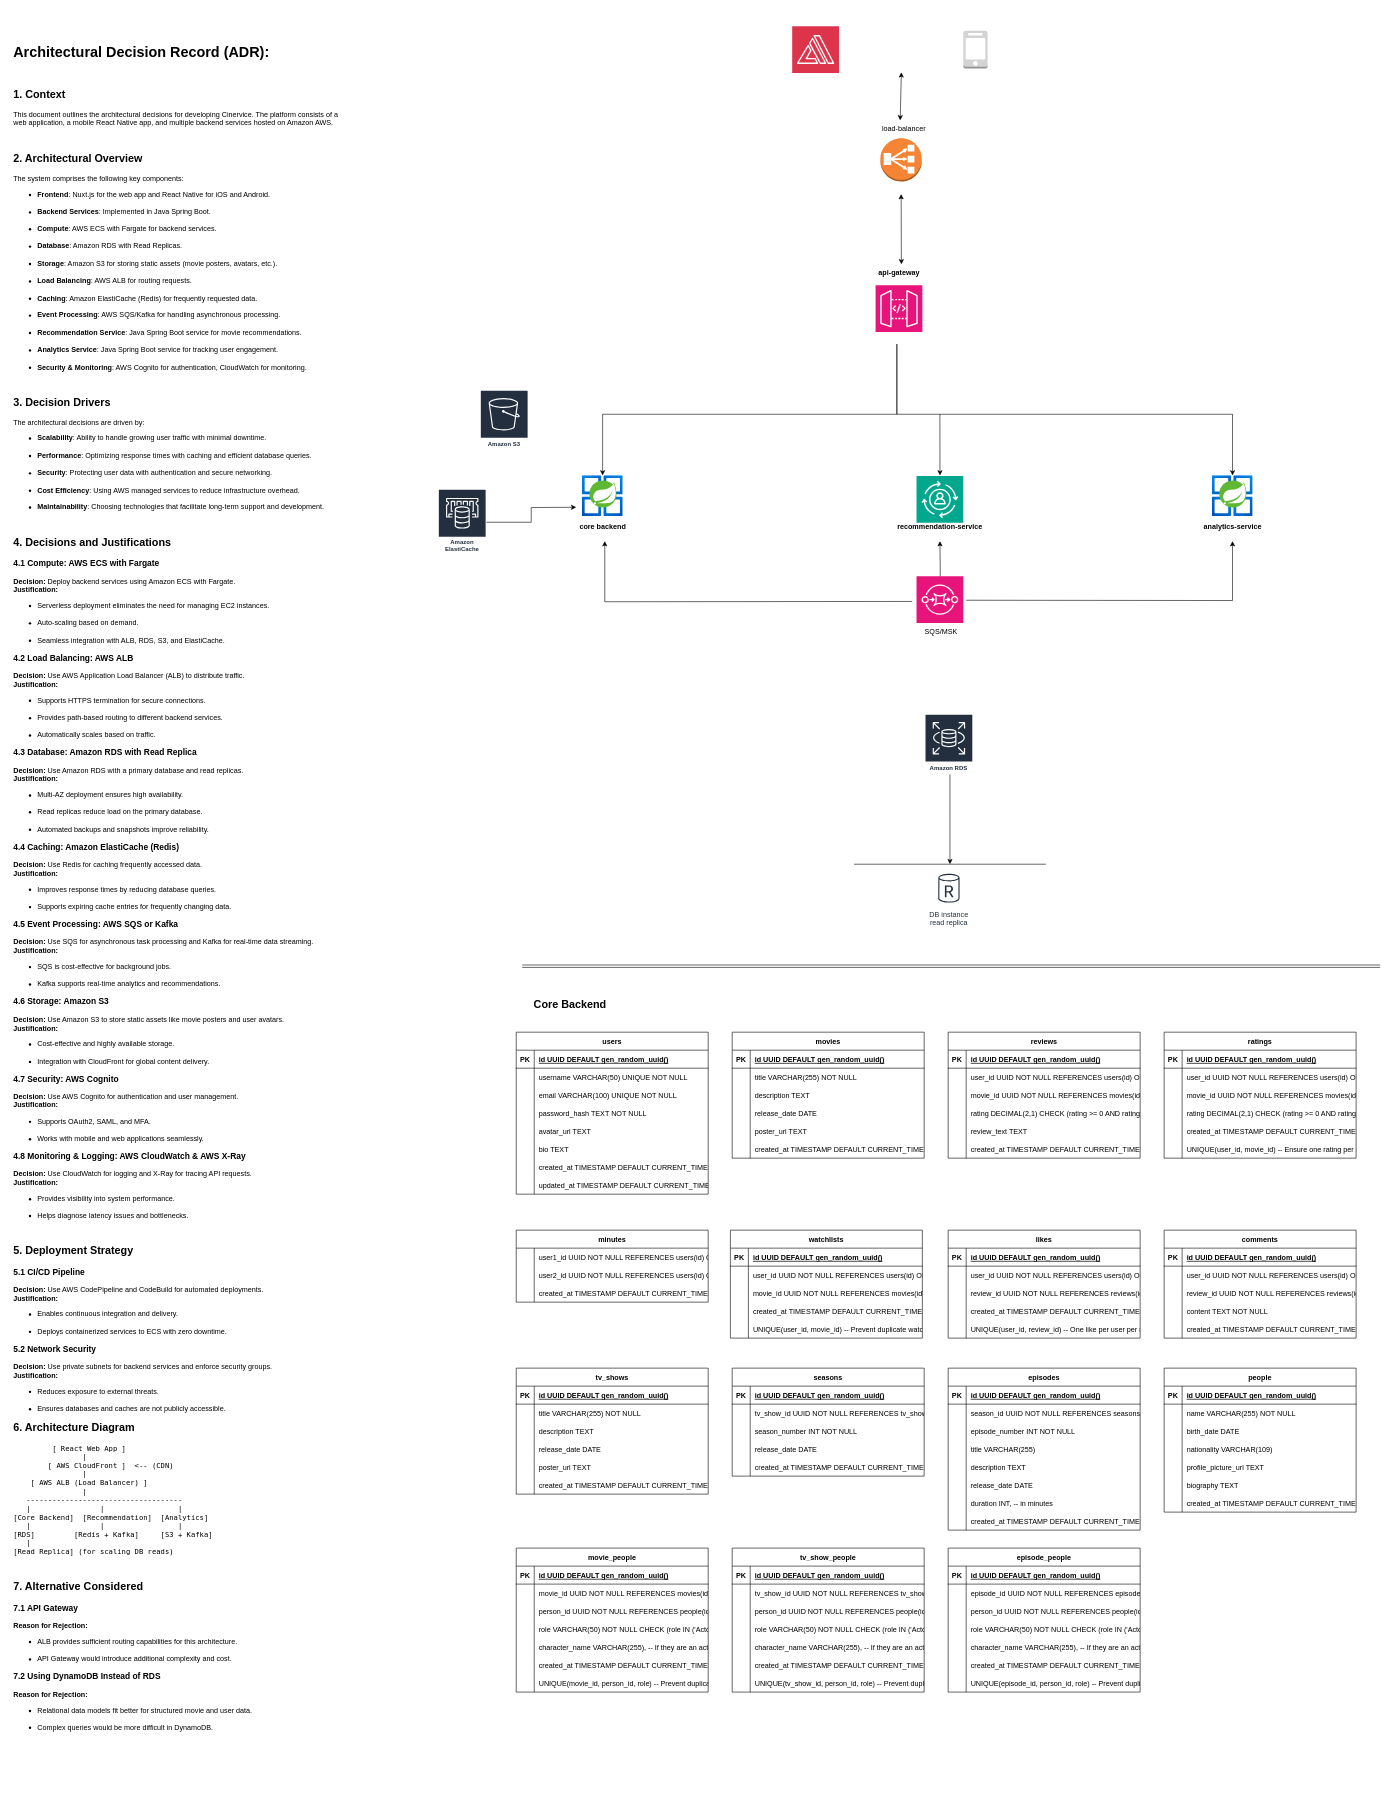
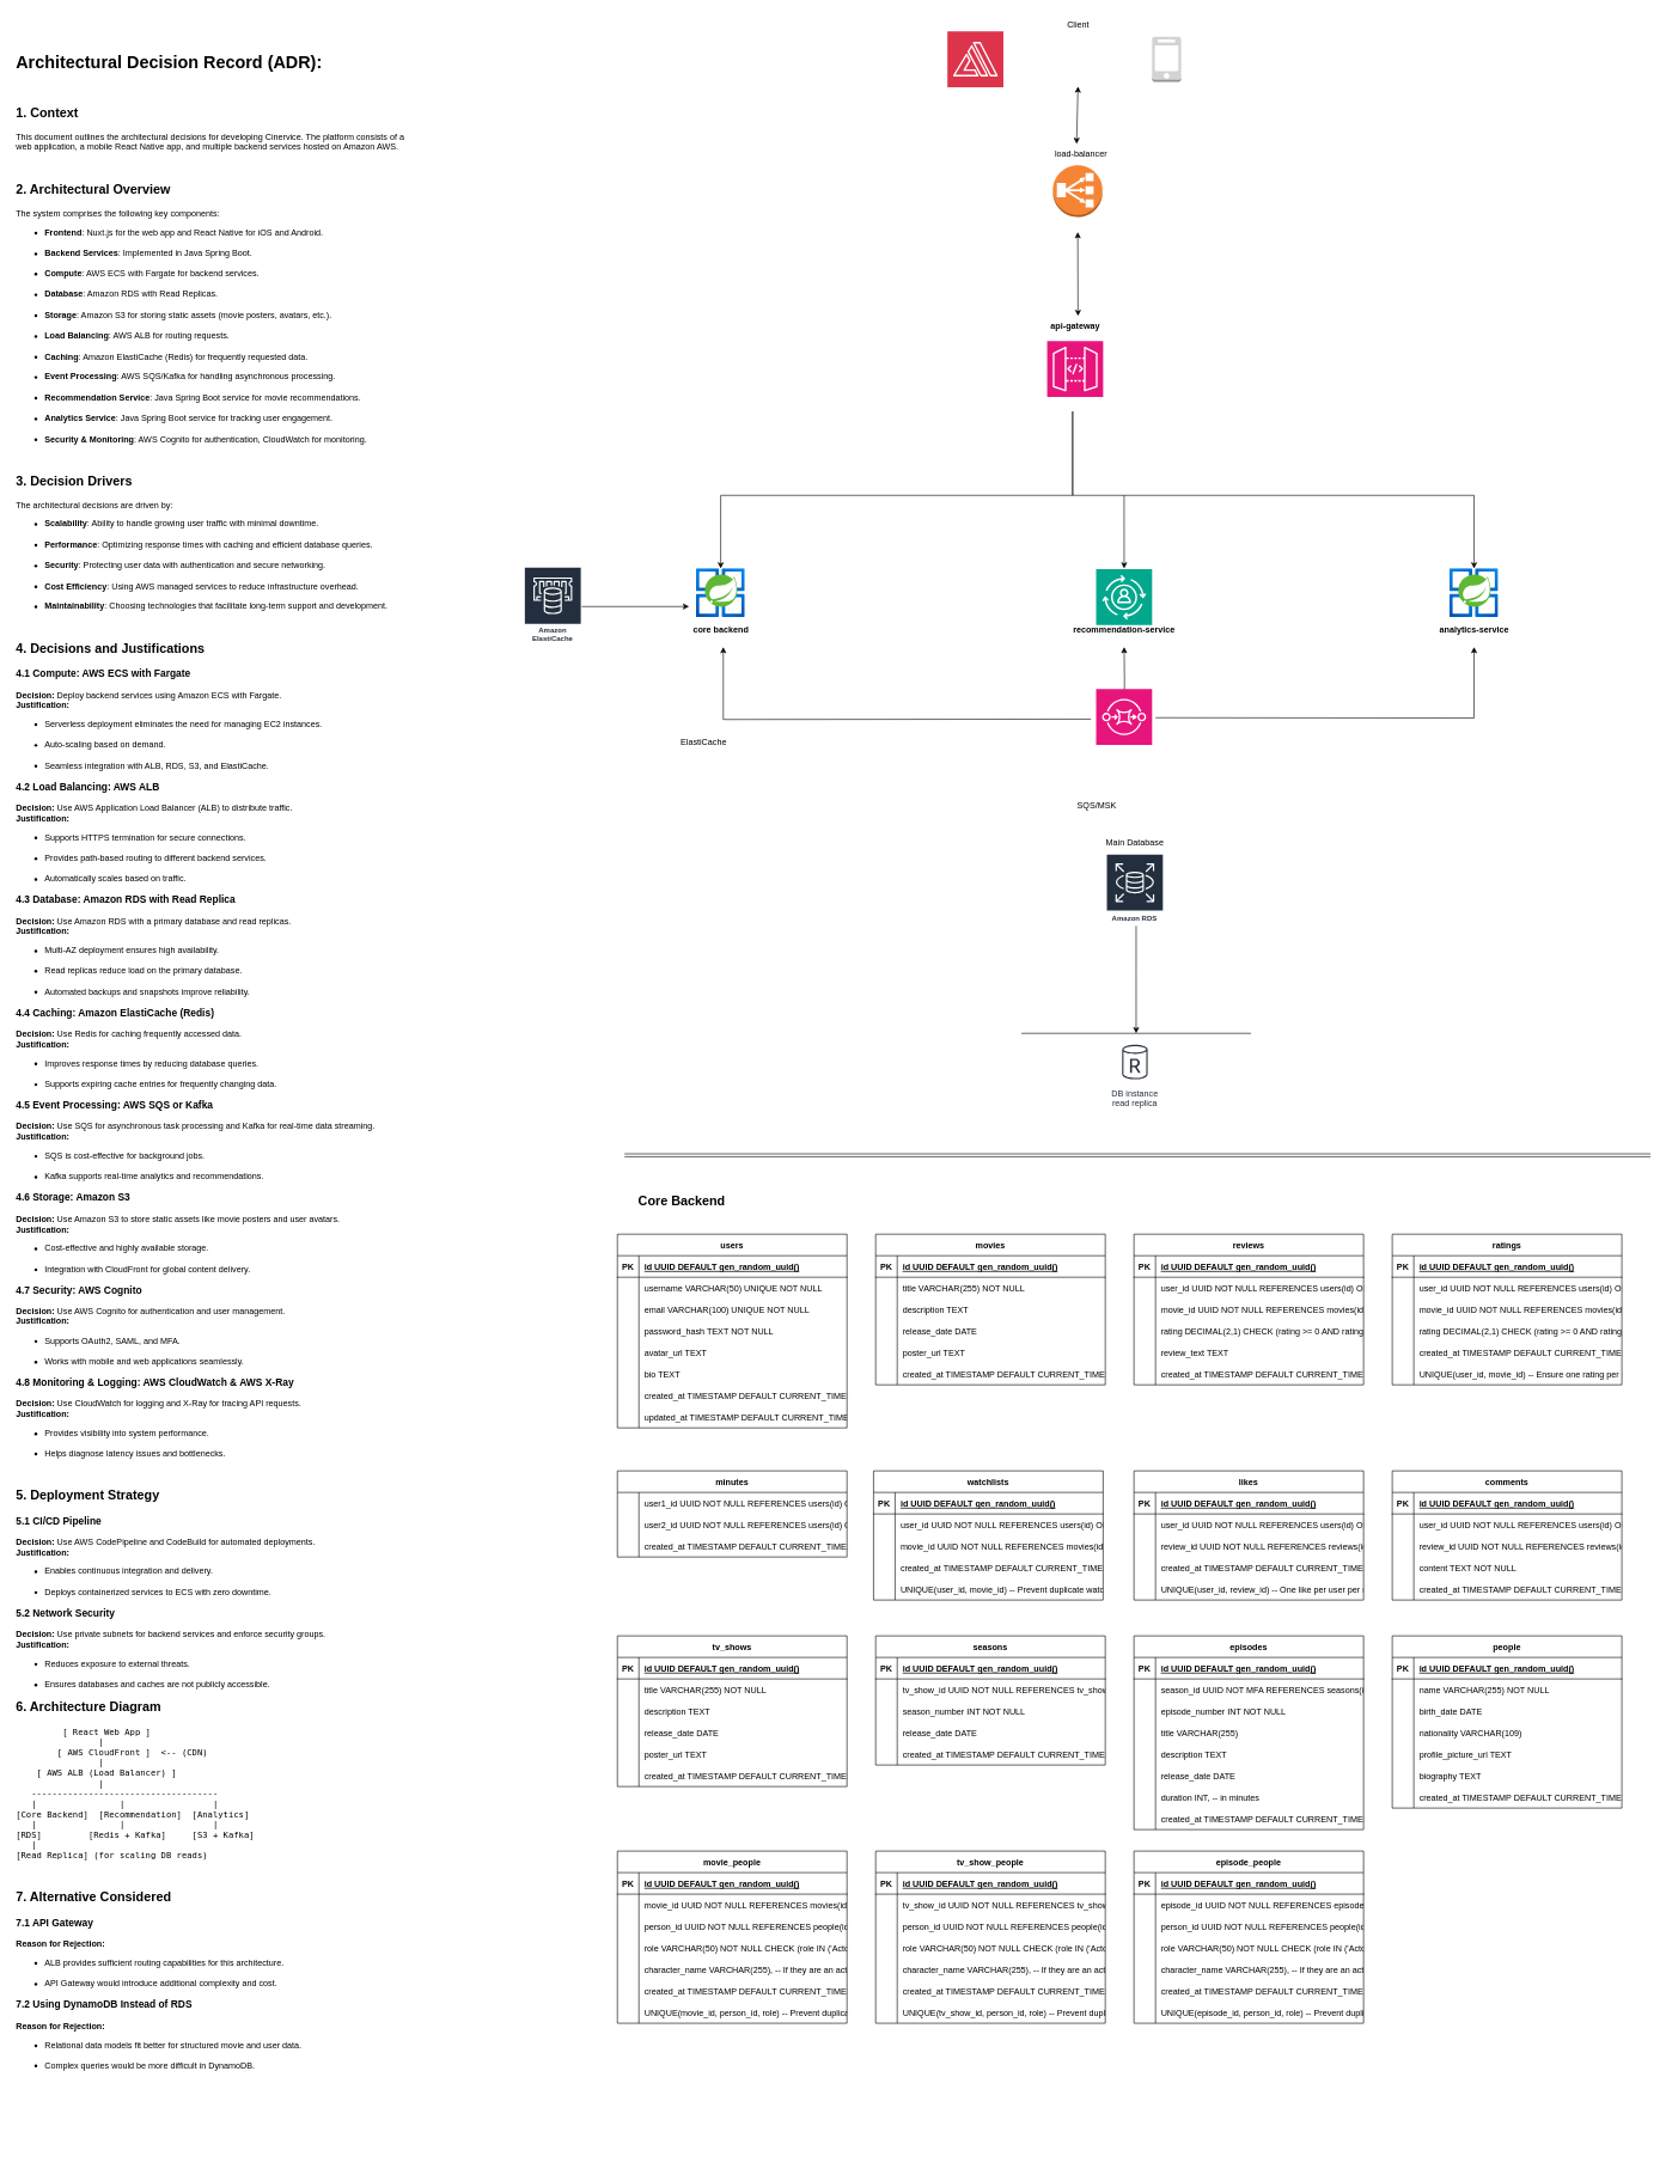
+ <mxCell id="18" value="Client" style="text;html=1;align=center;verticalAlign=middle;resizable=0;points=[];autosize=1;strokeColor=none;fillColor=none;" parent="1" vertex="1"><mxGeometry x="1476.5" y="20" width="50" height="30" as="geometry" /></mxCell>
- <mxCell id="23" value="Amazon S3" style="sketch=0;outlineConnect=0;fontColor=#232F3E;gradientColor=none;strokeColor=#ffffff;fillColor=#232F3E;dashed=0;verticalLabelPosition=middle;verticalAlign=bottom;align=center;html=1;whiteSpace=wrap;fontSize=10;fontStyle=1;spacing=3;shape=mxgraph.aws4.productIcon;prIcon=mxgraph.aws4.s3;" parent="1" vertex="1"><mxGeometry x="800" y="650" width="80" height="100" as="geometry" /></mxCell>
- <mxCell id="30" value="Amazon ElastiCache" style="sketch=0;outlineConnect=0;fontColor=#232F3E;gradientColor=none;strokeColor=#ffffff;fillColor=#232F3E;dashed=0;verticalLabelPosition=middle;verticalAlign=bottom;align=center;html=1;whiteSpace=wrap;fontSize=10;fontStyle=1;spacing=3;shape=mxgraph.aws4.productIcon;prIcon=mxgraph.aws4.elasticache;" parent="1" vertex="1"><mxGeometry x="730" y="815" width="80" height="110" as="geometry" /></mxCell>
+ <mxCell id="30" value="Amazon ElastiCache" style="sketch=0;outlineConnect=0;fontColor=#232F3E;gradientColor=none;strokeColor=#ffffff;fillColor=#232F3E;dashed=0;verticalLabelPosition=middle;verticalAlign=bottom;align=center;html=1;whiteSpace=wrap;fontSize=10;fontStyle=1;spacing=3;shape=mxgraph.aws4.productIcon;prIcon=mxgraph.aws4.elasticache;" parent="1" vertex="1"><mxGeometry x="730" y="790" width="80" height="110" as="geometry" /></mxCell>
+ <mxCell id="13" value="ElastiCache" style="text;html=1;align=center;verticalAlign=middle;resizable=0;points=[];autosize=1;strokeColor=none;fillColor=none;" parent="1" vertex="1"><mxGeometry x="935" y="1020" width="90" height="30" as="geometry" /></mxCell>
- <mxCell id="15" value="SQS/MSK" style="text;html=1;align=center;verticalAlign=middle;resizable=0;points=[];autosize=1;strokeColor=none;fillColor=none;" parent="1" vertex="1"><mxGeometry x="1528" y="1038" width="80" height="30" as="geometry" /></mxCell>
+ <mxCell id="15" value="SQS/MSK" style="text;html=1;align=center;verticalAlign=middle;resizable=0;points=[];autosize=1;strokeColor=none;fillColor=none;" parent="1" vertex="1"><mxGeometry x="1488" y="1108" width="80" height="30" as="geometry" /></mxCell>
+ <mxCell id="12" value="Main&amp;nbsp;&lt;span style=&quot;background-color: transparent; color: light-dark(rgb(0, 0, 0), rgb(255, 255, 255));&quot;&gt;Database&lt;/span&gt;" style="text;html=1;align=center;verticalAlign=middle;resizable=0;points=[];autosize=1;strokeColor=none;fillColor=none;" parent="1" vertex="1"><mxGeometry x="1531.25" y="1160" width="100" height="30" as="geometry" /></mxCell>
- <mxCell id="218" value="season_id UUID NOT NULL REFERENCES seasons(id) ON DELETE CASCADE" style="shape=partialRectangle;overflow=hidden;connectable=0;fillColor=none;align=left;strokeColor=inherit;top=0;left=0;bottom=0;right=0;spacingLeft=6;" vertex="1" parent="216"><mxGeometry x="30" width="290" height="30" as="geometry"><mxRectangle width="290" height="30" as="alternateBounds" /></mxGeometry></mxCell>
+ <mxCell id="218" value="season_id UUID NOT MFA REFERENCES seasons(id) ON DELETE CASCADE" style="shape=partialRectangle;overflow=hidden;connectable=0;fillColor=none;align=left;strokeColor=inherit;top=0;left=0;bottom=0;right=0;spacingLeft=6;" vertex="1" parent="216"><mxGeometry x="30" width="290" height="30" as="geometry"><mxRectangle width="290" height="30" as="alternateBounds" /></mxGeometry></mxCell>
